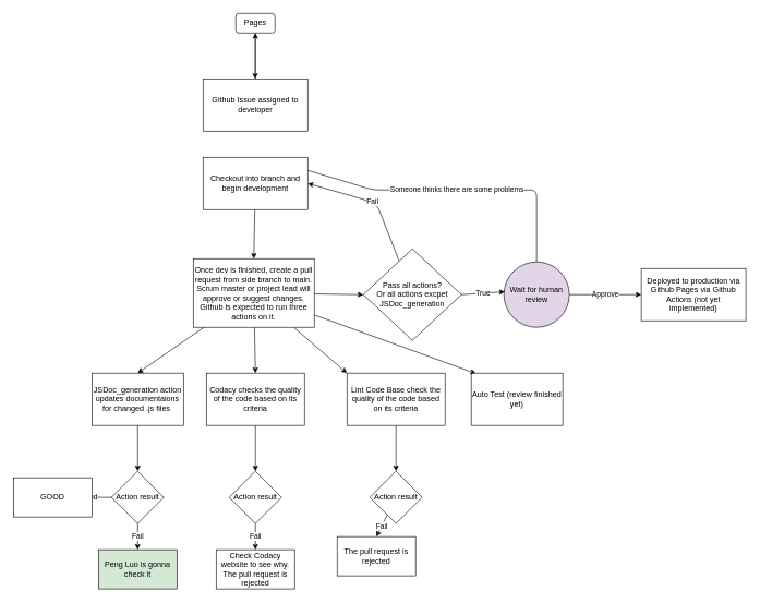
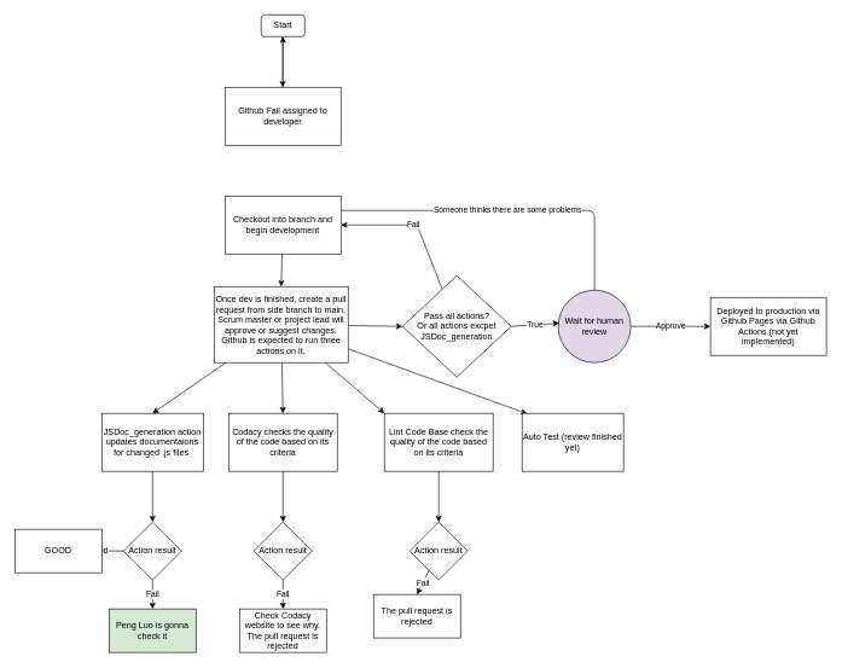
- <mxCell id="38" value="Pages" style="whiteSpace=wrap;html=1;rounded=1;" vertex="1" parent="1"><mxGeometry x="360" y="20" width="60" height="30" as="geometry" /></mxCell>
+ <mxCell id="38" value="Start" style="whiteSpace=wrap;html=1;rounded=1;" vertex="1" parent="1"><mxGeometry x="360" y="20" width="60" height="30" as="geometry" /></mxCell>
- <mxCell id="3" value="Github Issue assigned to developer" style="whiteSpace=wrap;html=1;" parent="1" vertex="1"><mxGeometry x="310" y="120" width="160" height="80" as="geometry" /></mxCell>
+ <mxCell id="3" value="Github Fail assigned to developer" style="whiteSpace=wrap;html=1;" parent="1" vertex="1"><mxGeometry x="310" y="120" width="160" height="80" as="geometry" /></mxCell>
- <mxCell id="5" value="Checkout into branch and begin development" style="whiteSpace=wrap;html=1;" parent="1" vertex="1"><mxGeometry x="310" y="240" width="160" height="80" as="geometry" /></mxCell>
+ <mxCell id="5" value="Checkout into branch and begin development" style="whiteSpace=wrap;html=1;" parent="1" vertex="1"><mxGeometry x="310" y="270" width="160" height="80" as="geometry" /></mxCell>
